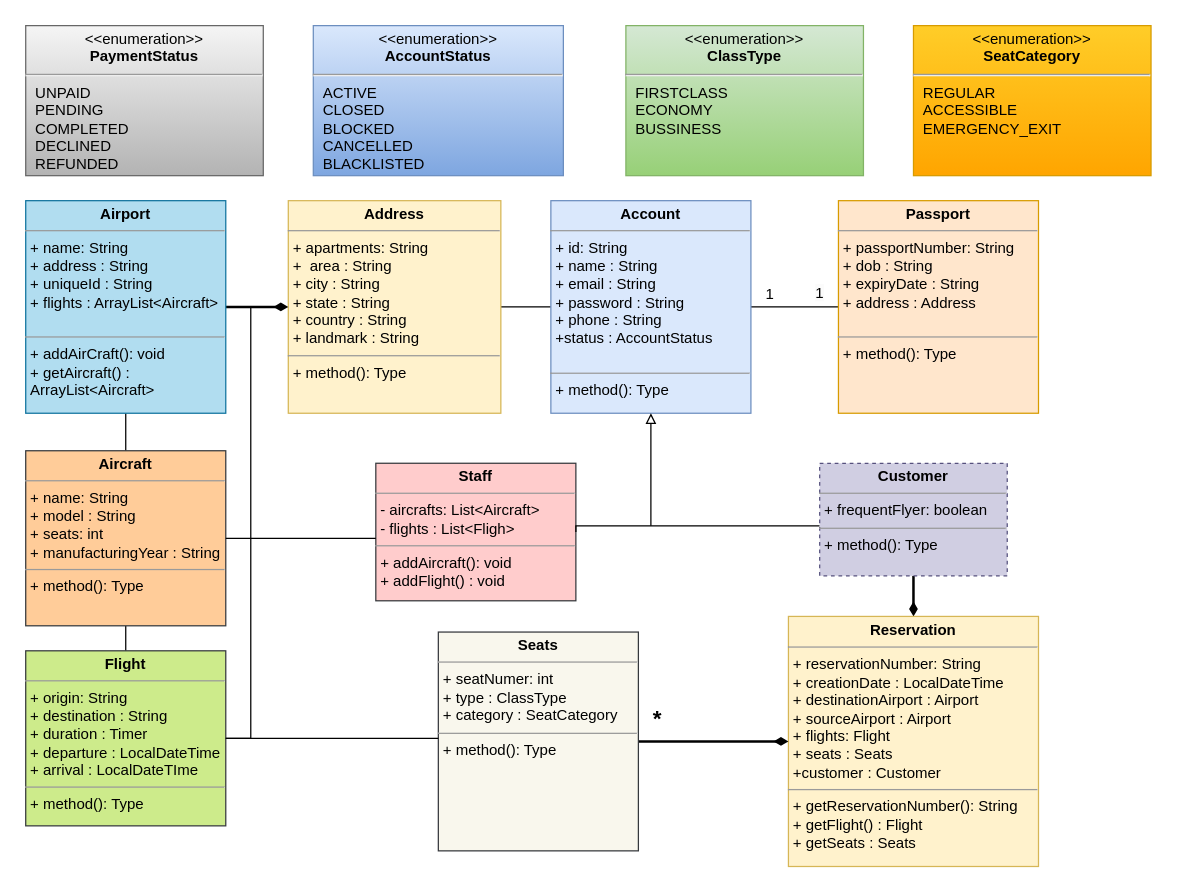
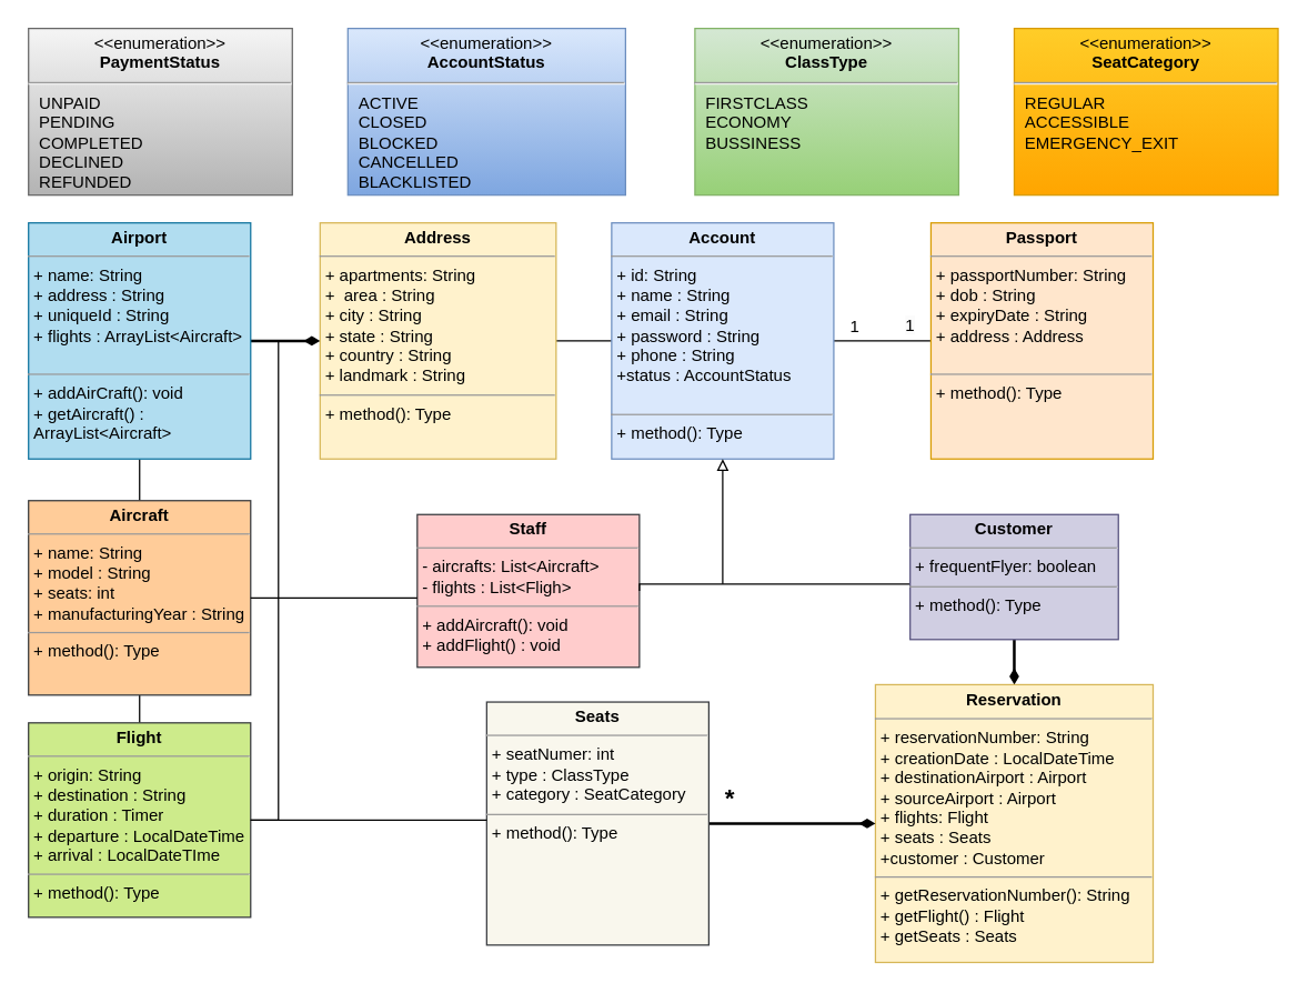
- <mxCell id="8" value="&lt;p style=&quot;margin:0px;margin-top:4px;text-align:center;&quot;&gt;&lt;b&gt;Customer&lt;/b&gt;&lt;/p&gt;&lt;hr size=&quot;1&quot;&gt;&lt;p style=&quot;margin:0px;margin-left:4px;&quot;&gt;+ frequentFlyer: boolean&lt;/p&gt;&lt;hr size=&quot;1&quot;&gt;&lt;p style=&quot;margin:0px;margin-left:4px;&quot;&gt;+ method(): Type&lt;/p&gt;" style="verticalAlign=top;align=left;overflow=fill;fontSize=12;fontFamily=Helvetica;html=1;whiteSpace=wrap;fillColor=#d0cee2;strokeColor=#56517e;dashed=1;" vertex="1" parent="1"><mxGeometry x="655" y="370" width="150" height="90" as="geometry" /></mxCell>
+ <mxCell id="8" value="&lt;p style=&quot;margin:0px;margin-top:4px;text-align:center;&quot;&gt;&lt;b&gt;Customer&lt;/b&gt;&lt;/p&gt;&lt;hr size=&quot;1&quot;&gt;&lt;p style=&quot;margin:0px;margin-left:4px;&quot;&gt;+ frequentFlyer: boolean&lt;/p&gt;&lt;hr size=&quot;1&quot;&gt;&lt;p style=&quot;margin:0px;margin-left:4px;&quot;&gt;+ method(): Type&lt;/p&gt;" style="verticalAlign=top;align=left;overflow=fill;fontSize=12;fontFamily=Helvetica;html=1;whiteSpace=wrap;fillColor=#d0cee2;strokeColor=#56517e;" vertex="1" parent="1"><mxGeometry x="655" y="370" width="150" height="90" as="geometry" /></mxCell>
